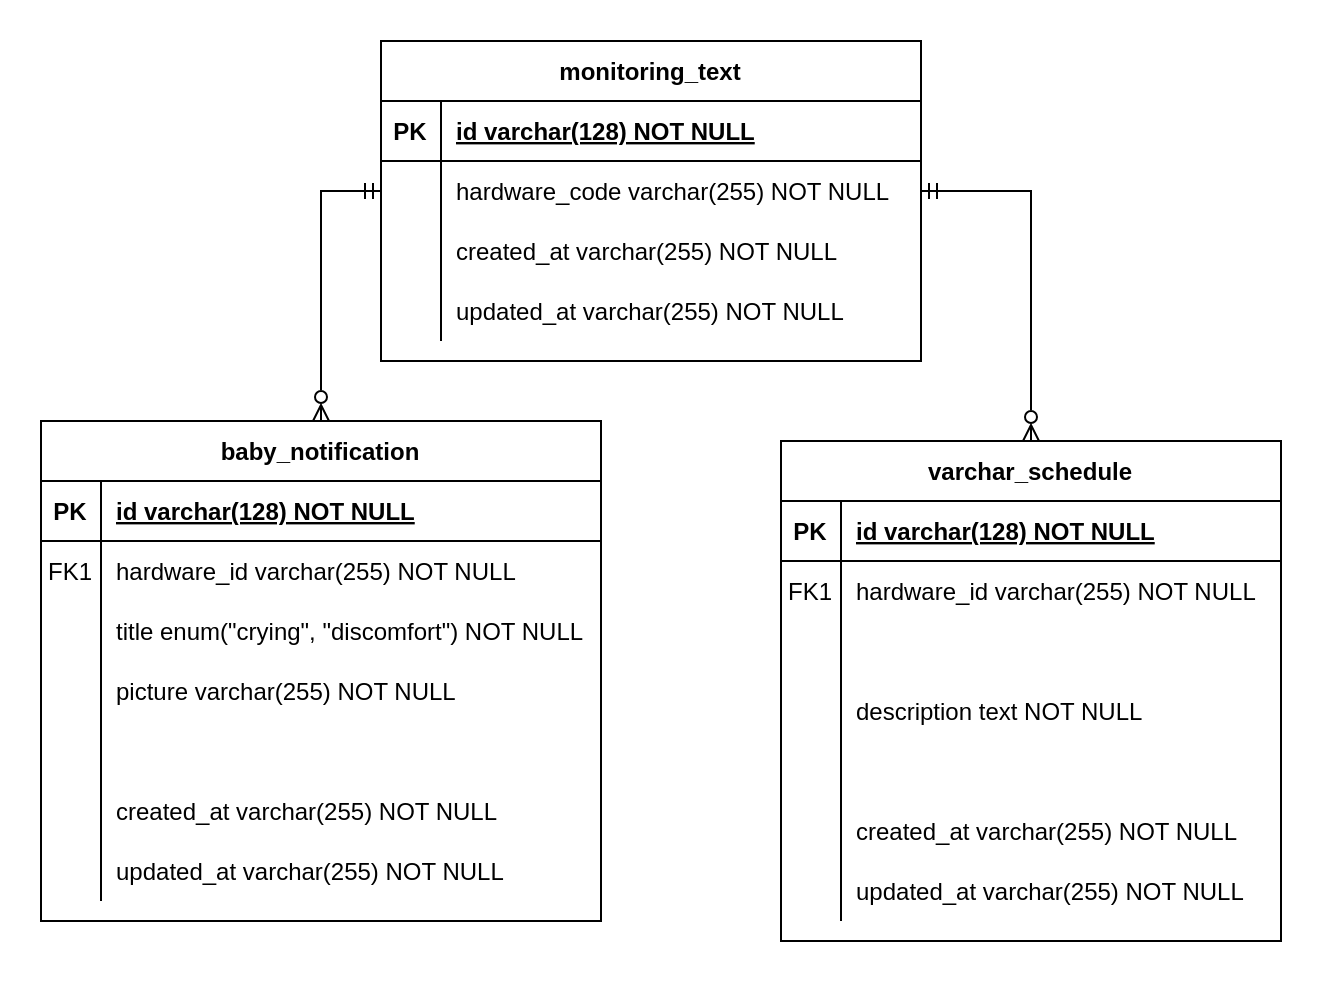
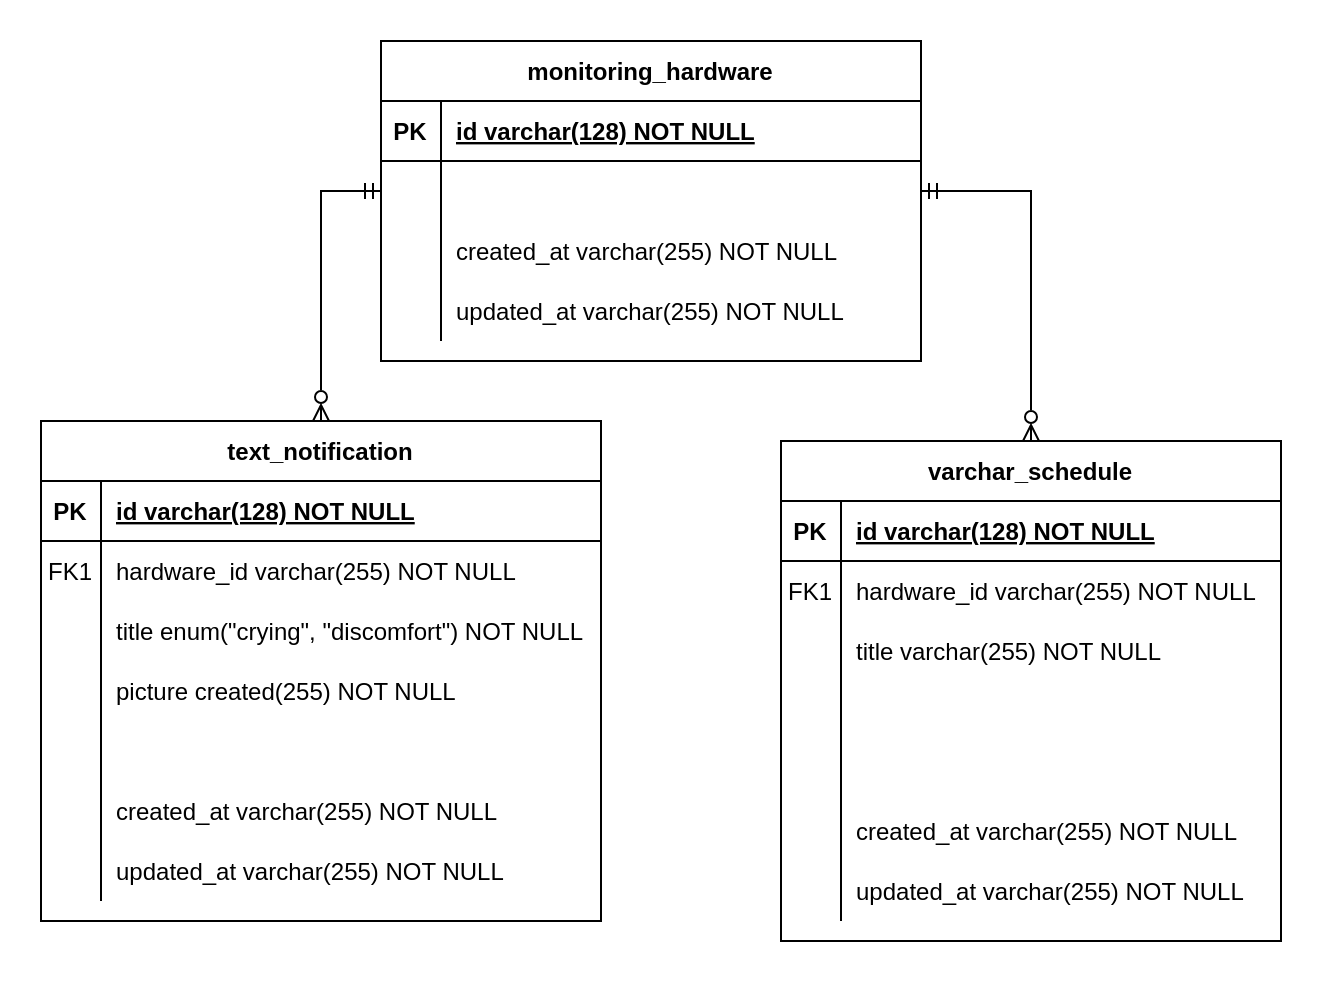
- <mxCell id="2" value="monitoring_text" style="shape=table;startSize=30;container=1;collapsible=1;childLayout=tableLayout;fixedRows=1;rowLines=0;fontStyle=1;align=center;resizeLast=1;" parent="1" vertex="1"><mxGeometry x="190" y="20" width="270" height="160" as="geometry" /></mxCell>
+ <mxCell id="2" value="monitoring_hardware" style="shape=table;startSize=30;container=1;collapsible=1;childLayout=tableLayout;fixedRows=1;rowLines=0;fontStyle=1;align=center;resizeLast=1;" parent="1" vertex="1"><mxGeometry x="190" y="20" width="270" height="160" as="geometry" /></mxCell>
- <mxCell id="8" value="hardware_code varchar(255) NOT NULL" style="shape=partialRectangle;overflow=hidden;connectable=0;fillColor=none;top=0;left=0;bottom=0;right=0;align=left;spacingLeft=6;" parent="6" vertex="1"><mxGeometry x="30" width="240" height="30" as="geometry"><mxRectangle width="240" height="30" as="alternateBounds" /></mxGeometry></mxCell>
- <mxCell id="15" value="baby_notification" style="shape=table;startSize=30;container=1;collapsible=1;childLayout=tableLayout;fixedRows=1;rowLines=0;fontStyle=1;align=center;resizeLast=1;" vertex="1" parent="1"><mxGeometry x="20" y="210" width="280" height="250" as="geometry" /></mxCell>
+ <mxCell id="15" value="text_notification" style="shape=table;startSize=30;container=1;collapsible=1;childLayout=tableLayout;fixedRows=1;rowLines=0;fontStyle=1;align=center;resizeLast=1;" vertex="1" parent="1"><mxGeometry x="20" y="210" width="280" height="250" as="geometry" /></mxCell>
+ <mxCell id="45" value="title varchar(255) NOT NULL" style="shape=partialRectangle;overflow=hidden;connectable=0;fillColor=none;top=0;left=0;bottom=0;right=0;align=left;spacingLeft=6;" vertex="1" parent="43"><mxGeometry x="30" width="220" height="30" as="geometry"><mxRectangle width="220" height="30" as="alternateBounds" /></mxGeometry></mxCell>
- <mxCell id="27" value="picture varchar(255) NOT NULL" style="shape=partialRectangle;overflow=hidden;connectable=0;fillColor=none;top=0;left=0;bottom=0;right=0;align=left;spacingLeft=6;" vertex="1" parent="25"><mxGeometry x="30" width="250" height="30" as="geometry"><mxRectangle width="250" height="30" as="alternateBounds" /></mxGeometry></mxCell>
+ <mxCell id="27" value="picture created(255) NOT NULL" style="shape=partialRectangle;overflow=hidden;connectable=0;fillColor=none;top=0;left=0;bottom=0;right=0;align=left;spacingLeft=6;" vertex="1" parent="25"><mxGeometry x="30" width="250" height="30" as="geometry"><mxRectangle width="250" height="30" as="alternateBounds" /></mxGeometry></mxCell>
- <mxCell id="48" value="description text NOT NULL" style="shape=partialRectangle;overflow=hidden;connectable=0;fillColor=none;top=0;left=0;bottom=0;right=0;align=left;spacingLeft=6;" vertex="1" parent="46"><mxGeometry x="30" width="220" height="30" as="geometry"><mxRectangle width="220" height="30" as="alternateBounds" /></mxGeometry></mxCell>
